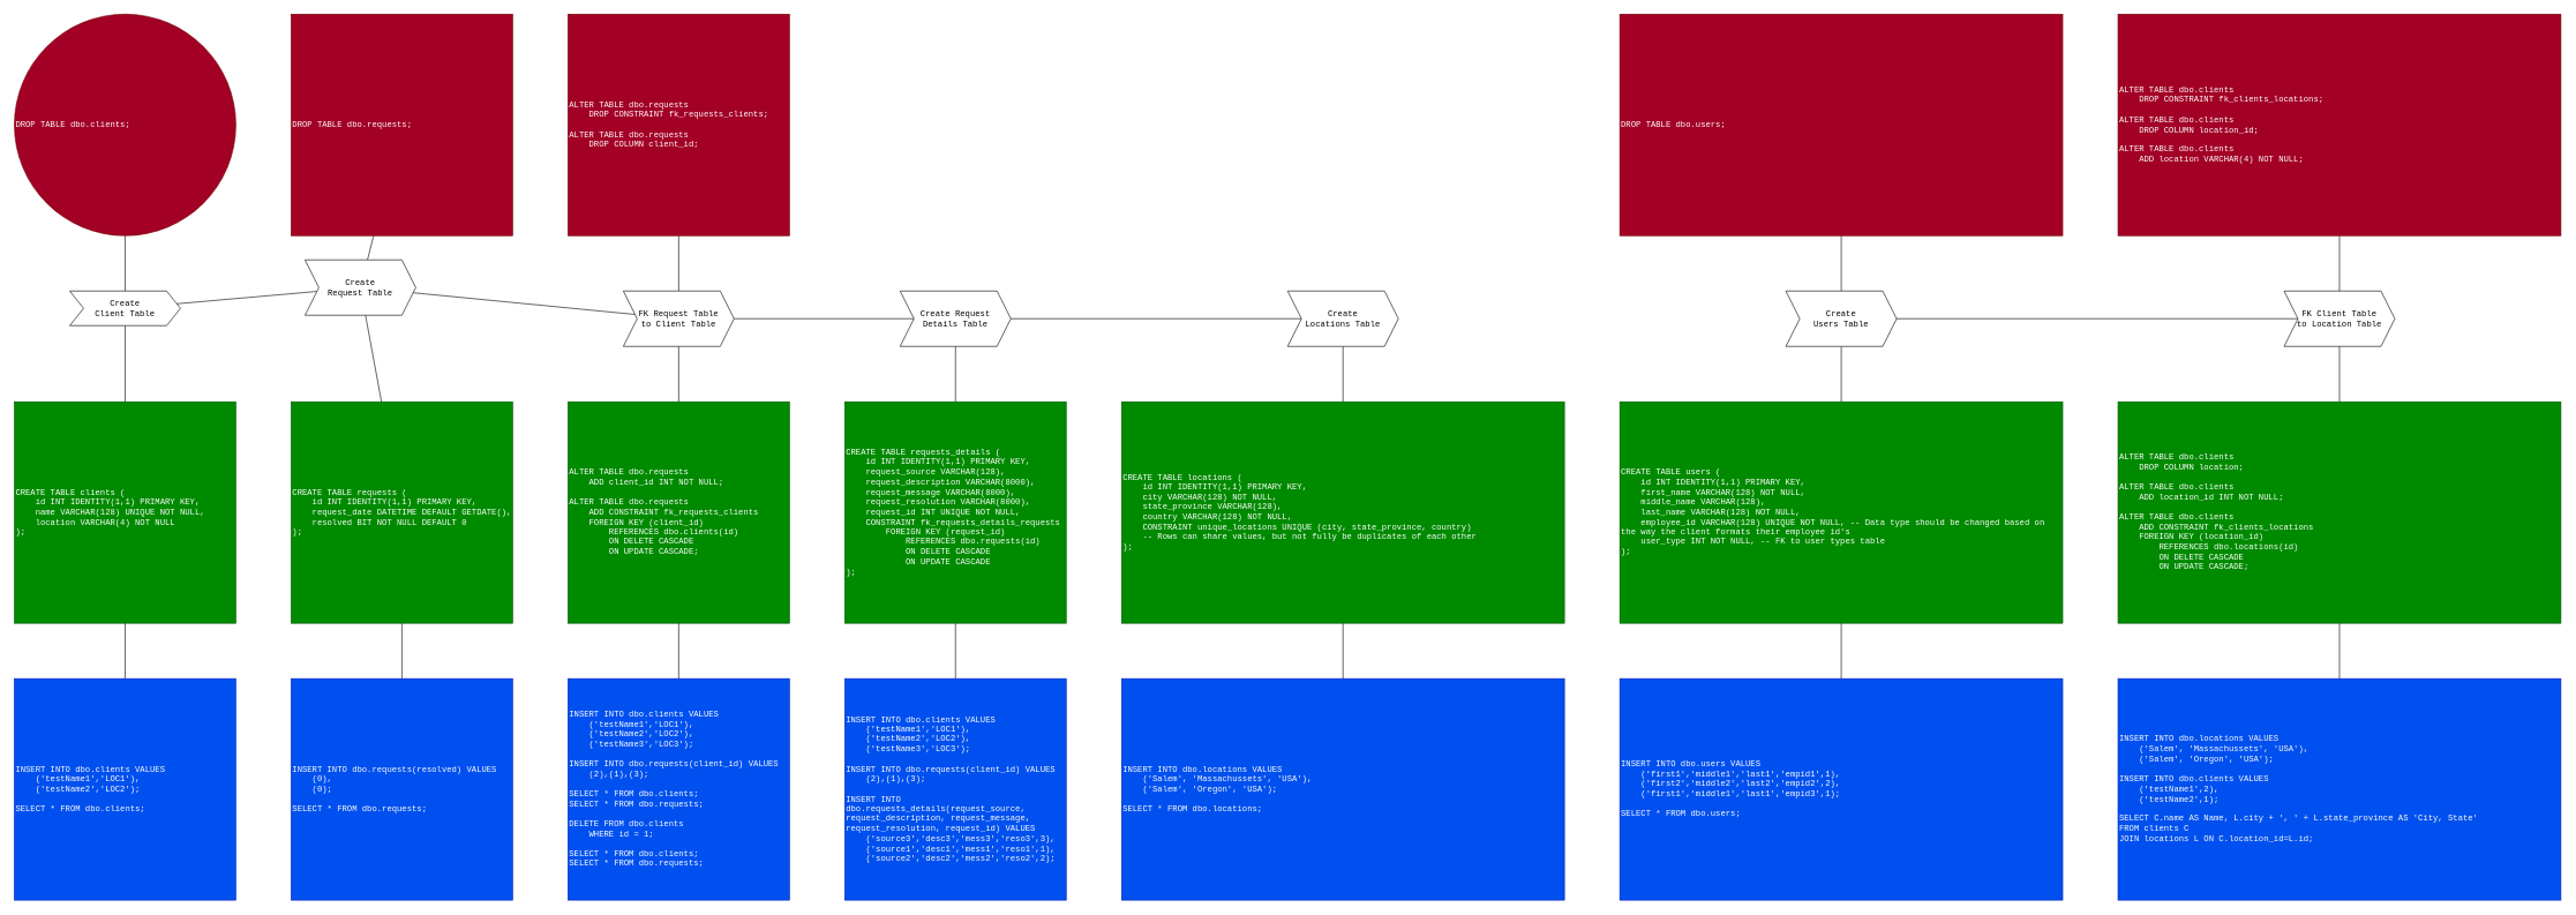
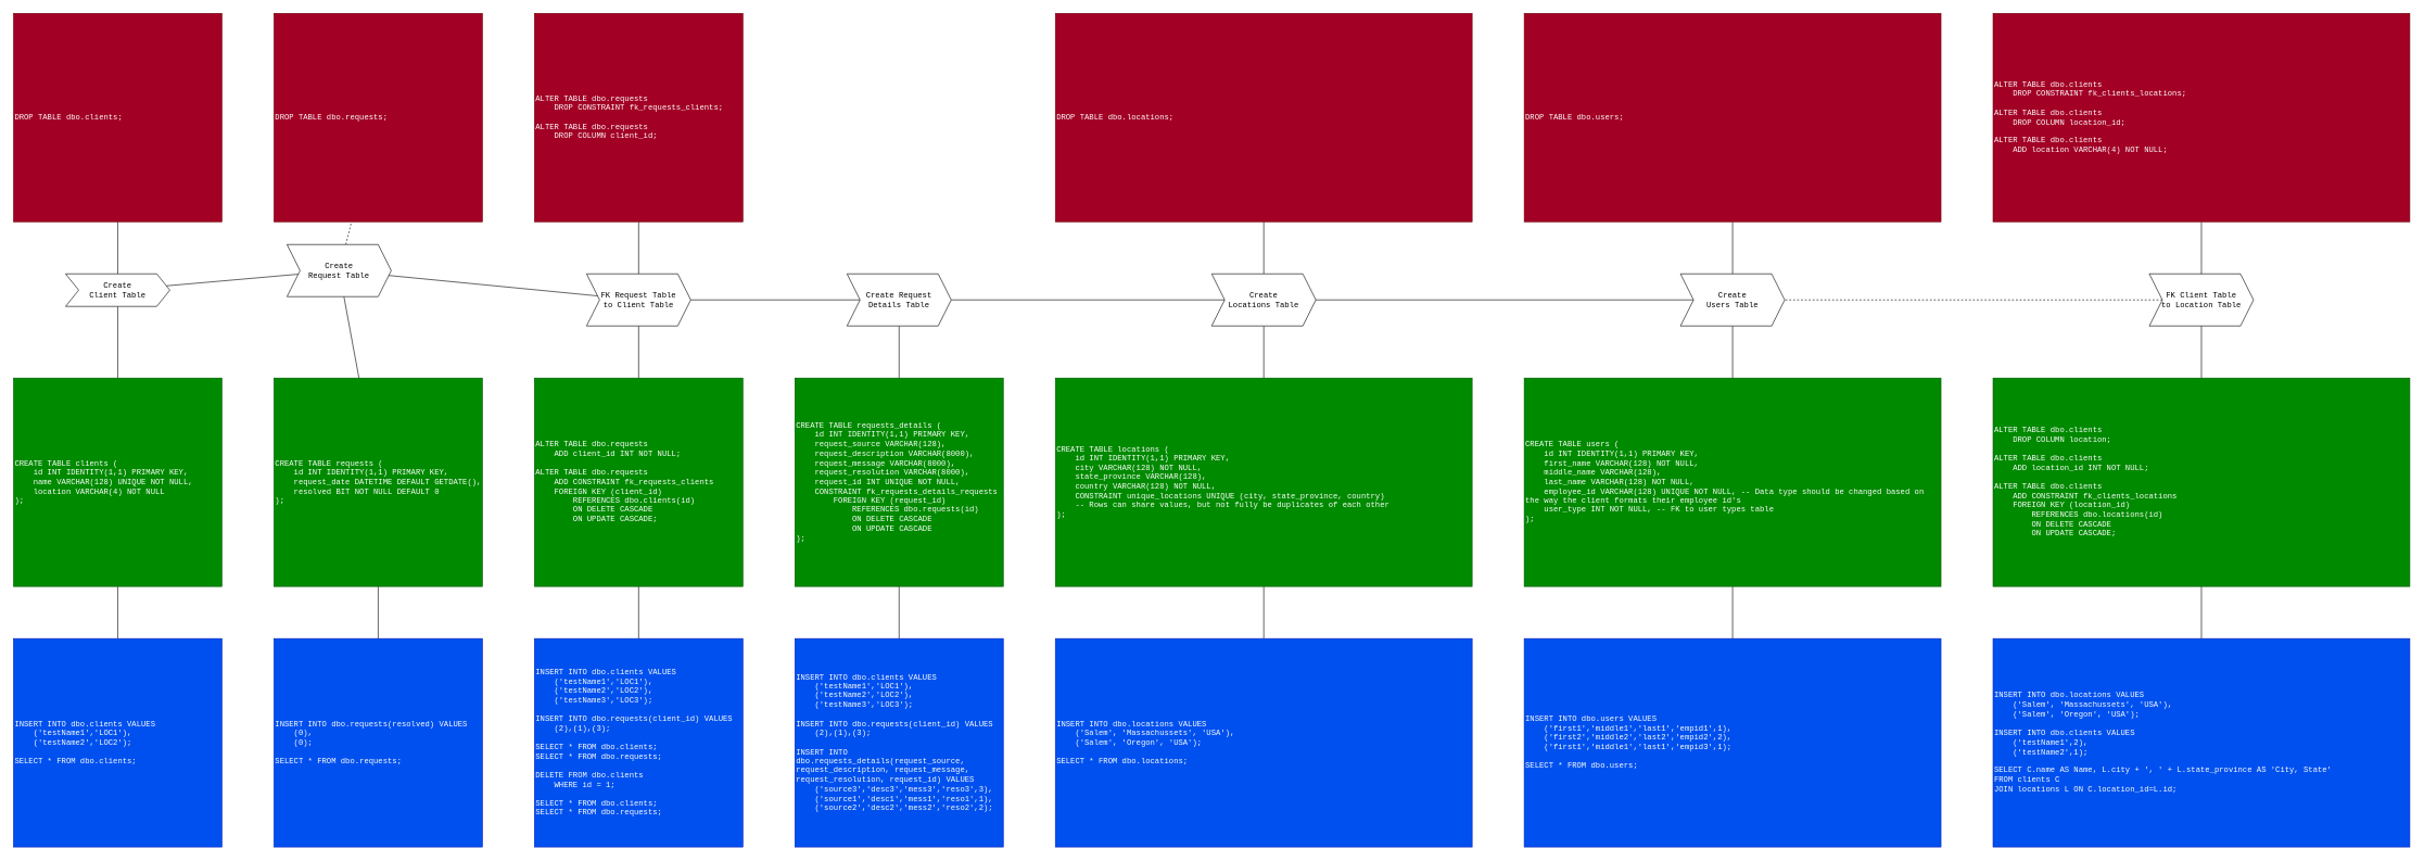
- <mxCell id="8" value="DROP TABLE dbo.clients;" style="ellipse;whiteSpace=wrap;html=1;align=left;fontFamily=Courier New;verticalAlign=middle;fillColor=#a20025;fontColor=#ffffff;strokeColor=#6F0000;" parent="1" vertex="1"><mxGeometry x="20" y="20" width="320" height="320" as="geometry" /></mxCell>
+ <mxCell id="8" value="DROP TABLE dbo.clients;" style="rounded=0;whiteSpace=wrap;html=1;align=left;fontFamily=Courier New;verticalAlign=middle;fillColor=#a20025;fontColor=#ffffff;strokeColor=#6F0000;" parent="1" vertex="1"><mxGeometry x="20" y="20" width="320" height="320" as="geometry" /></mxCell>
+ <mxCell id="39" value="DROP TABLE dbo.locations;" style="rounded=0;whiteSpace=wrap;html=1;align=left;fontFamily=Courier New;verticalAlign=middle;fillColor=#a20025;fontColor=#ffffff;strokeColor=#6F0000;" vertex="1" parent="1"><mxGeometry x="1620" y="20" width="640" height="320" as="geometry" /></mxCell>
+ <mxCell id="33" style="edgeStyle=none;html=1;fontFamily=Courier New;endArrow=none;endFill=0;" edge="1" parent="1" source="35" target="39"><mxGeometry relative="1" as="geometry" /></mxCell>
- <mxCell id="10" style="edgeStyle=none;html=1;fontFamily=Courier New;endArrow=none;endFill=0;" parent="1" source="11" target="16" edge="1"><mxGeometry relative="1" as="geometry" /></mxCell>
+ <mxCell id="10" style="edgeStyle=none;html=1;fontFamily=Courier New;endArrow=none;endFill=0;dashed=1;" parent="1" source="11" target="16" edge="1"><mxGeometry relative="1" as="geometry" /></mxCell>
+ <mxCell id="34" style="edgeStyle=none;html=1;endArrow=none;endFill=0;" edge="1" parent="1" source="35" target="42"><mxGeometry relative="1" as="geometry" /></mxCell>
- <mxCell id="47" style="edgeStyle=none;html=1;endArrow=none;endFill=0;" edge="1" parent="1" source="48" target="42"><mxGeometry relative="1" as="geometry" /></mxCell>
+ <mxCell id="47" style="edgeStyle=none;html=1;endArrow=none;endFill=0;dashed=1;" edge="1" parent="1" source="48" target="42"><mxGeometry relative="1" as="geometry" /></mxCell>
